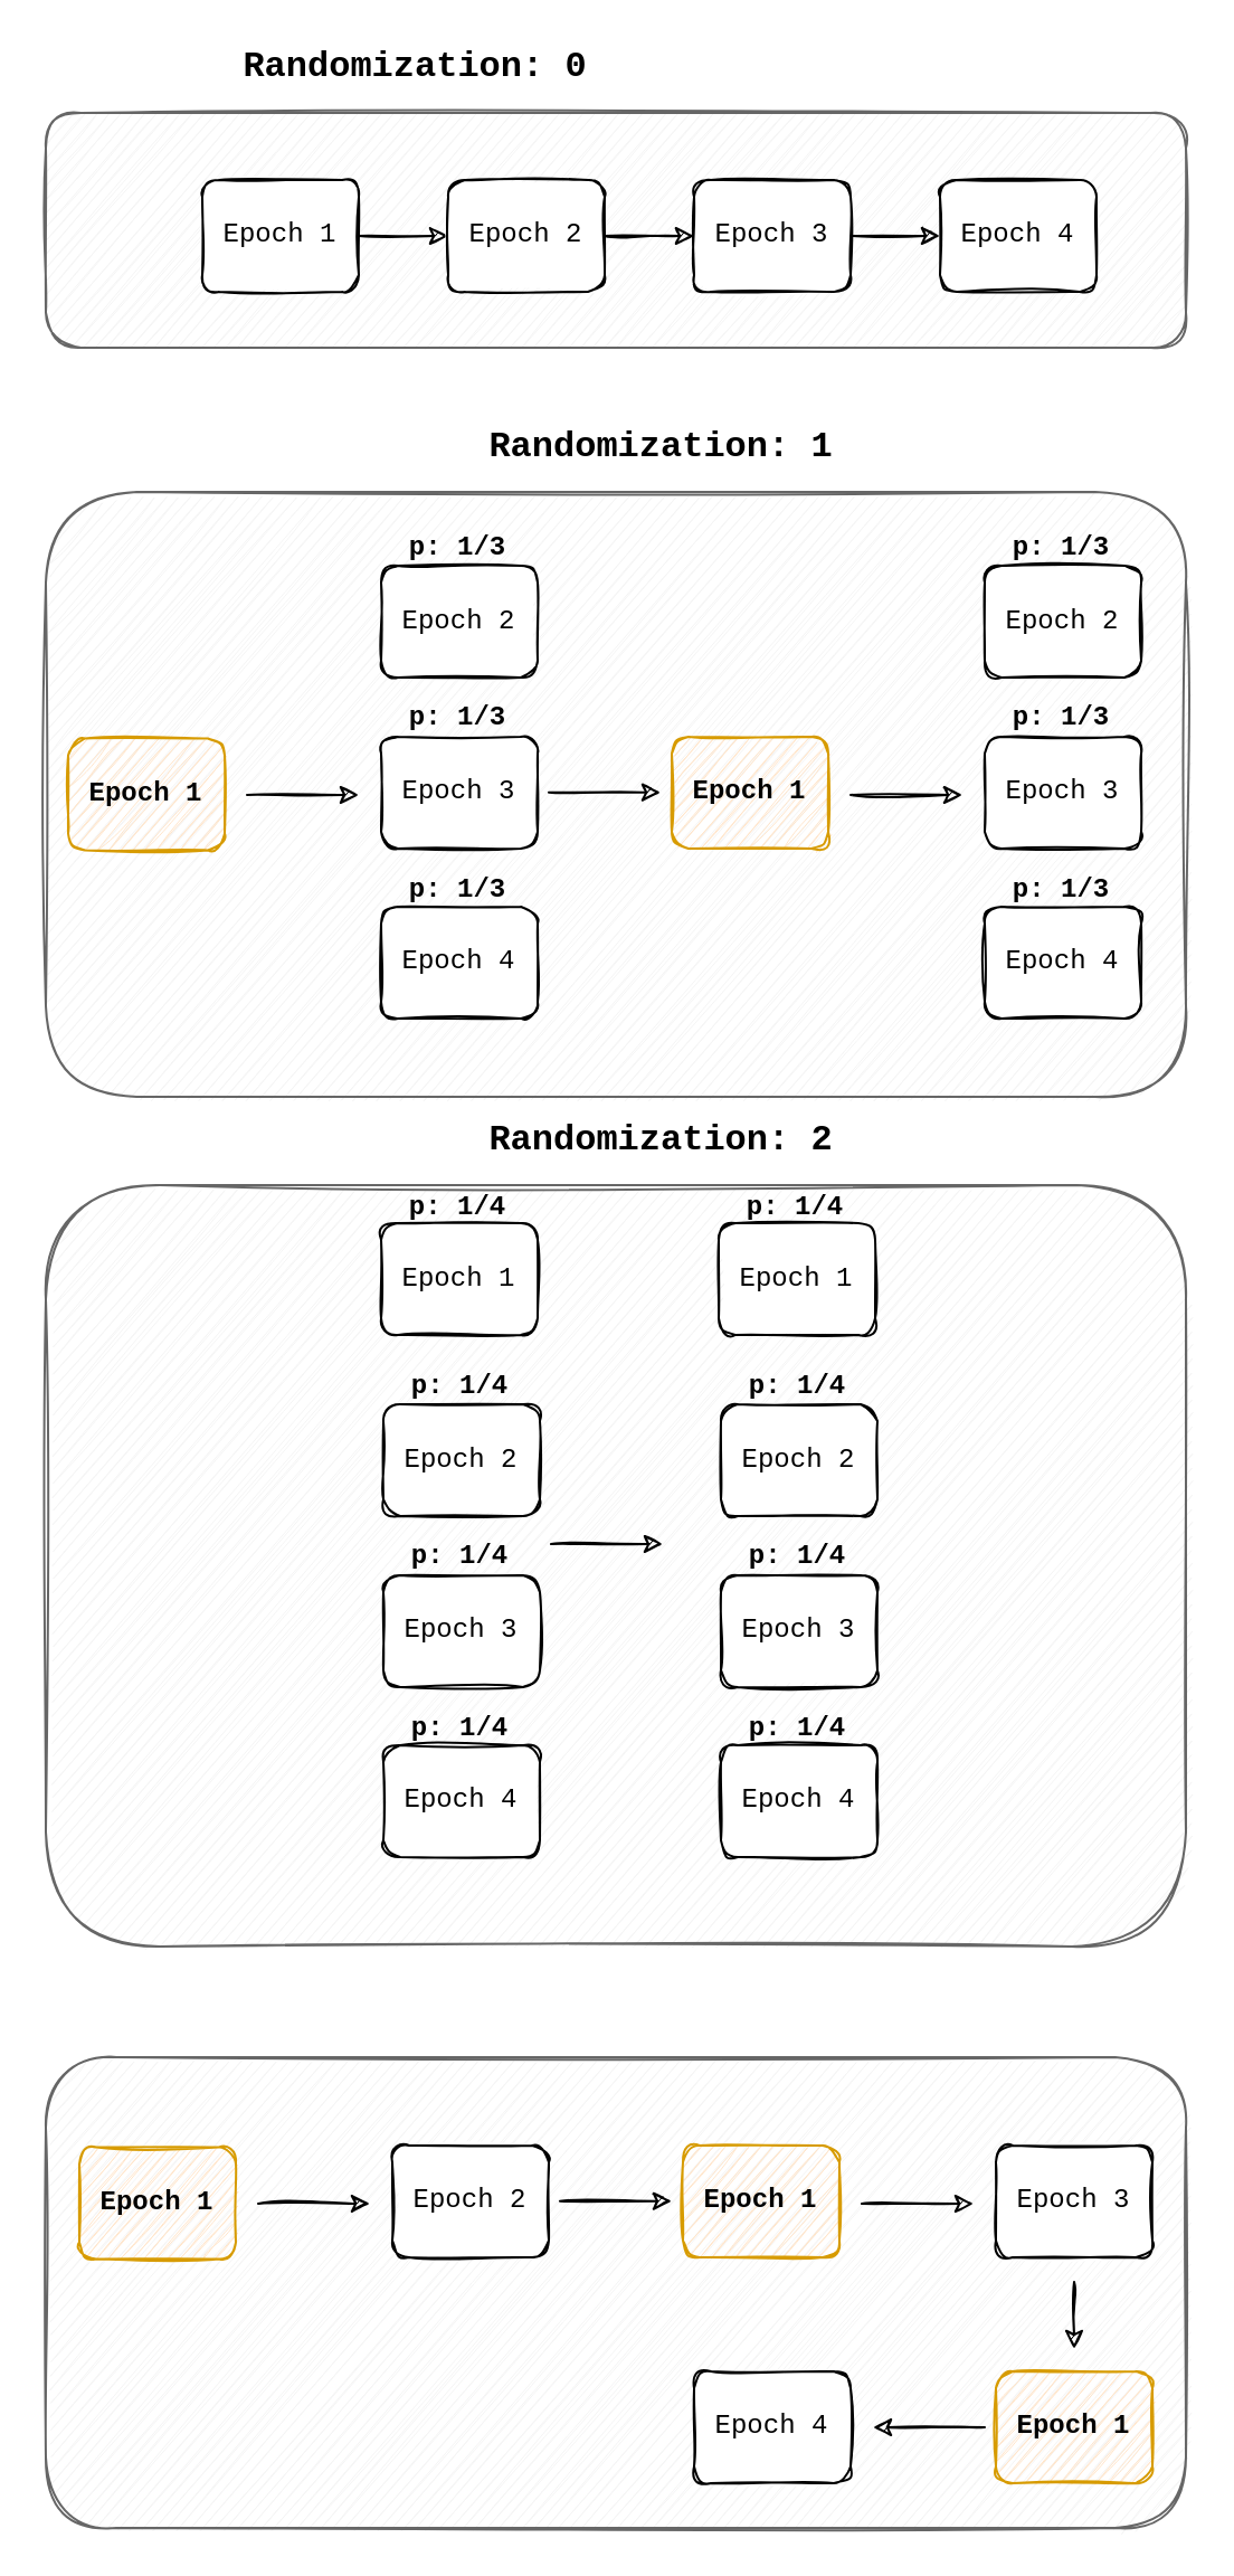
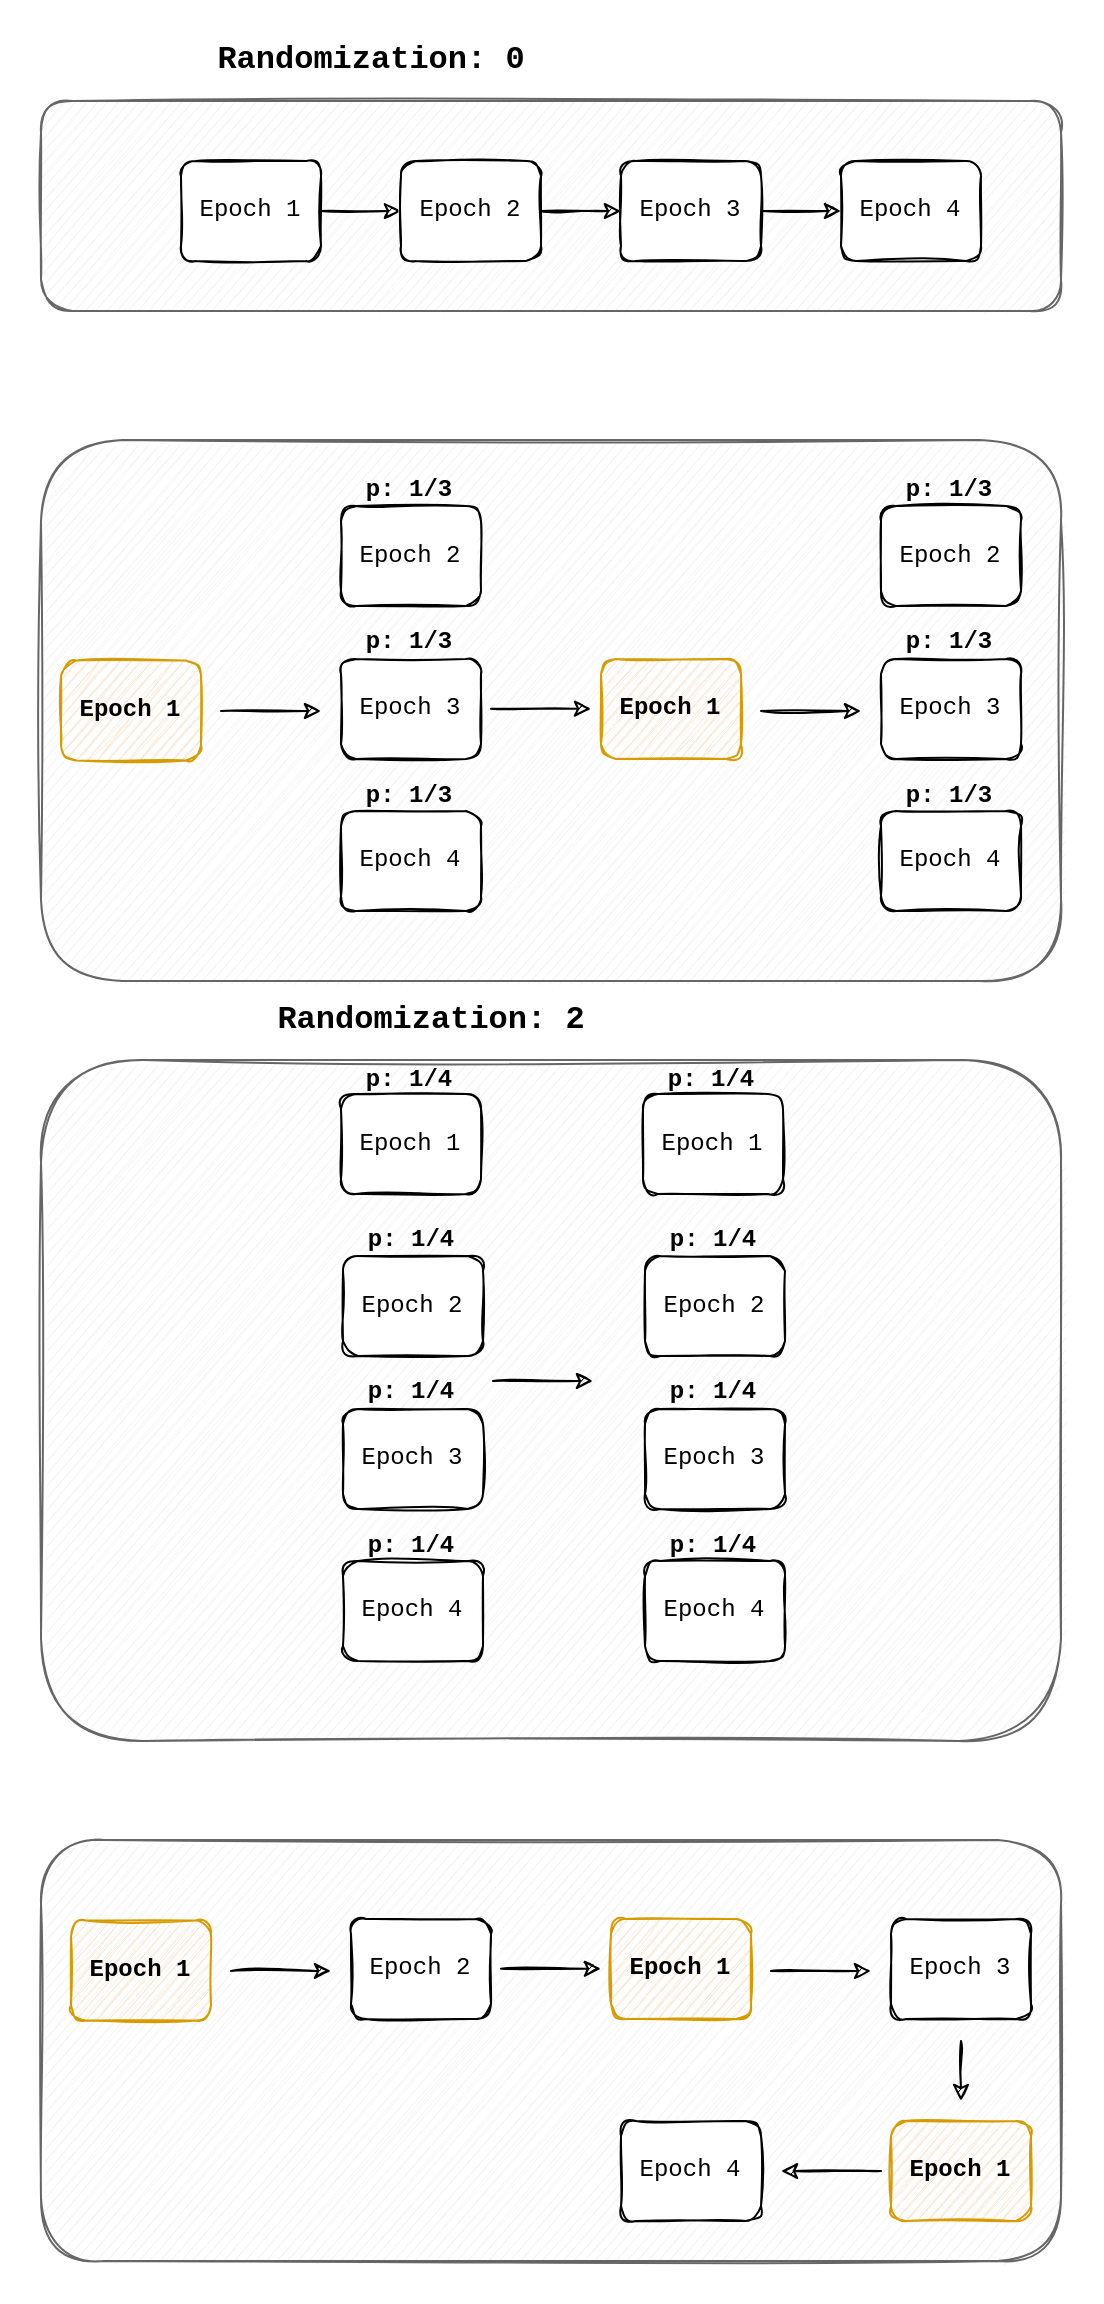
- <mxCell id="11" value="&lt;b&gt;Randomization: 1&lt;br&gt;&lt;/b&gt;" style="text;html=1;align=center;verticalAlign=middle;resizable=0;points=[];autosize=1;fontSize=16;sketch=0;shadow=0;labelBorderColor=none;fontFamily=Courier New;" vertex="1" parent="1"><mxGeometry x="210" y="190" width="170" height="20" as="geometry" /></mxCell>
- <mxCell id="30" value="&lt;b&gt;Randomization: 2&lt;br&gt;&lt;/b&gt;" style="text;html=1;align=center;verticalAlign=middle;resizable=0;points=[];autosize=1;fontSize=16;sketch=0;shadow=0;labelBorderColor=none;fontFamily=Courier New;" vertex="1" parent="1"><mxGeometry x="210" y="500" width="170" height="20" as="geometry" /></mxCell>
+ <mxCell id="30" value="&lt;b&gt;Randomization: 2&lt;br&gt;&lt;/b&gt;" style="text;html=1;align=center;verticalAlign=middle;resizable=0;points=[];autosize=1;fontSize=16;sketch=0;shadow=0;labelBorderColor=none;fontFamily=Courier New;" vertex="1" parent="1"><mxGeometry x="130" y="500" width="170" height="20" as="geometry" /></mxCell>
